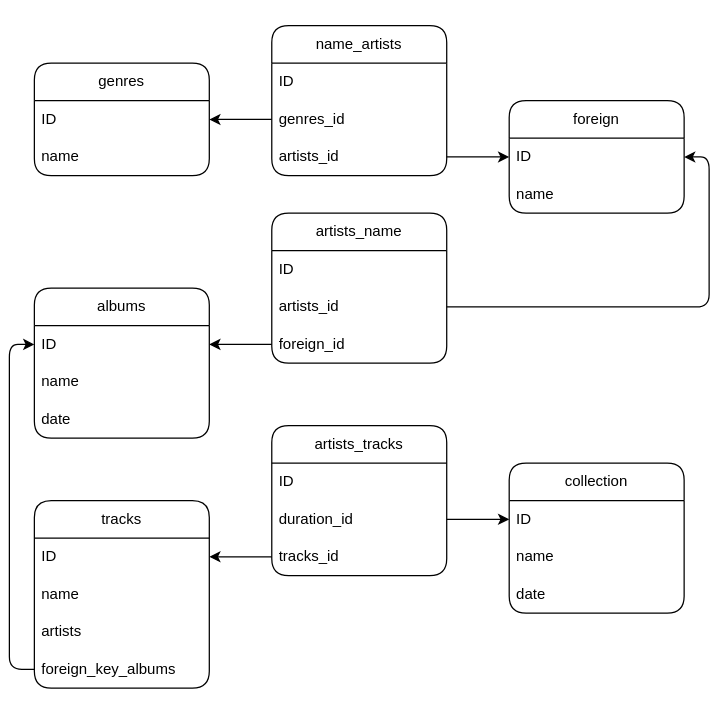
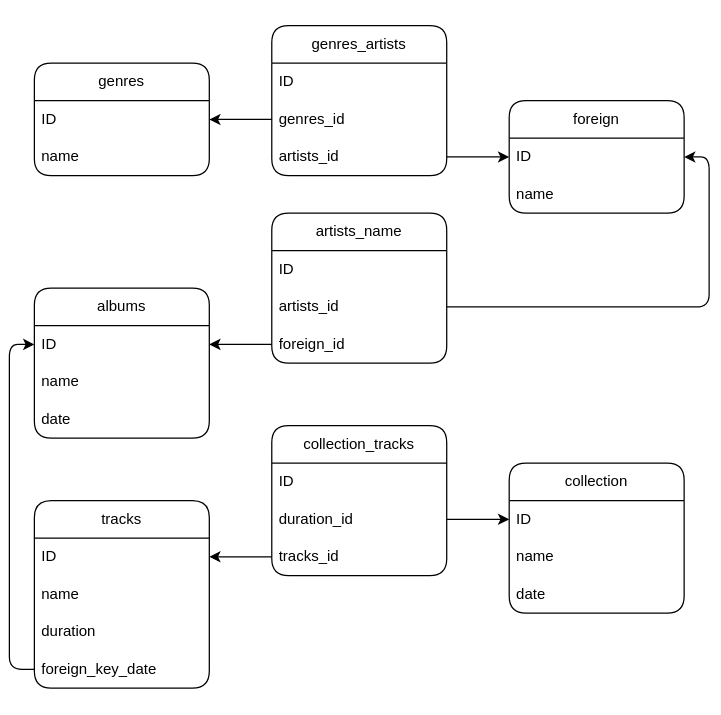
- <mxCell id="17" value="name_artists" style="swimlane;fontStyle=0;childLayout=stackLayout;horizontal=1;startSize=30;horizontalStack=0;resizeParent=1;resizeParentMax=0;resizeLast=0;collapsible=1;marginBottom=0;whiteSpace=wrap;html=1;shadow=0;rounded=1;labelBackgroundColor=none;" parent="1" vertex="1"><mxGeometry x="210" y="20" width="140" height="120" as="geometry" /></mxCell>
+ <mxCell id="17" value="genres_artists" style="swimlane;fontStyle=0;childLayout=stackLayout;horizontal=1;startSize=30;horizontalStack=0;resizeParent=1;resizeParentMax=0;resizeLast=0;collapsible=1;marginBottom=0;whiteSpace=wrap;html=1;shadow=0;rounded=1;labelBackgroundColor=none;" parent="1" vertex="1"><mxGeometry x="210" y="20" width="140" height="120" as="geometry" /></mxCell>
- <mxCell id="25" value="artists_tracks" style="swimlane;fontStyle=0;childLayout=stackLayout;horizontal=1;startSize=30;horizontalStack=0;resizeParent=1;resizeParentMax=0;resizeLast=0;collapsible=1;marginBottom=0;whiteSpace=wrap;html=1;shadow=0;rounded=1;labelBackgroundColor=none;" parent="1" vertex="1"><mxGeometry x="210" y="340" width="140" height="120" as="geometry" /></mxCell>
+ <mxCell id="25" value="collection_tracks" style="swimlane;fontStyle=0;childLayout=stackLayout;horizontal=1;startSize=30;horizontalStack=0;resizeParent=1;resizeParentMax=0;resizeLast=0;collapsible=1;marginBottom=0;whiteSpace=wrap;html=1;shadow=0;rounded=1;labelBackgroundColor=none;" parent="1" vertex="1"><mxGeometry x="210" y="340" width="140" height="120" as="geometry" /></mxCell>
- <mxCell id="15" value="artists" style="text;align=left;verticalAlign=middle;spacingLeft=4;spacingRight=4;overflow=hidden;points=[[0,0.5],[1,0.5]];portConstraint=eastwest;rotatable=0;whiteSpace=wrap;html=1;shadow=0;rounded=1;labelBackgroundColor=none;" parent="12" vertex="1"><mxGeometry y="90" width="140" height="30" as="geometry" /></mxCell>
+ <mxCell id="15" value="duration" style="text;align=left;verticalAlign=middle;spacingLeft=4;spacingRight=4;overflow=hidden;points=[[0,0.5],[1,0.5]];portConstraint=eastwest;rotatable=0;whiteSpace=wrap;html=1;shadow=0;rounded=1;labelBackgroundColor=none;" parent="12" vertex="1"><mxGeometry y="90" width="140" height="30" as="geometry" /></mxCell>
- <mxCell id="16" value="foreign_key_albums" style="text;align=left;verticalAlign=middle;spacingLeft=4;spacingRight=4;overflow=hidden;points=[[0,0.5],[1,0.5]];portConstraint=eastwest;rotatable=0;whiteSpace=wrap;html=1;shadow=0;rounded=1;labelBackgroundColor=none;" parent="12" vertex="1"><mxGeometry y="120" width="140" height="30" as="geometry" /></mxCell>
+ <mxCell id="16" value="foreign_key_date" style="text;align=left;verticalAlign=middle;spacingLeft=4;spacingRight=4;overflow=hidden;points=[[0,0.5],[1,0.5]];portConstraint=eastwest;rotatable=0;whiteSpace=wrap;html=1;shadow=0;rounded=1;labelBackgroundColor=none;" parent="12" vertex="1"><mxGeometry y="120" width="140" height="30" as="geometry" /></mxCell>
